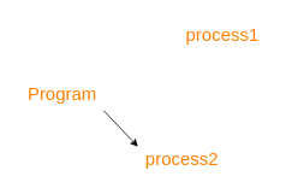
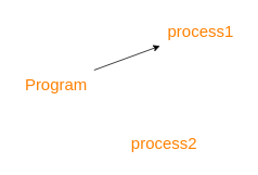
+ <mxCell id="2" style="edgeStyle=none;html=1;fontSize=20;fontColor=#FF8000;" edge="1" parent="1" source="4" target="5"><mxGeometry relative="1" as="geometry" /></mxCell>
- <mxCell id="3" style="edgeStyle=none;html=1;entryX=0.014;entryY=0.139;entryDx=0;entryDy=0;entryPerimeter=0;fontSize=20;fontColor=#FF8000;exitX=0.992;exitY=1.028;exitDx=0;exitDy=0;exitPerimeter=0;" edge="1" parent="1" source="4" target="6"><mxGeometry relative="1" as="geometry" /></mxCell>
